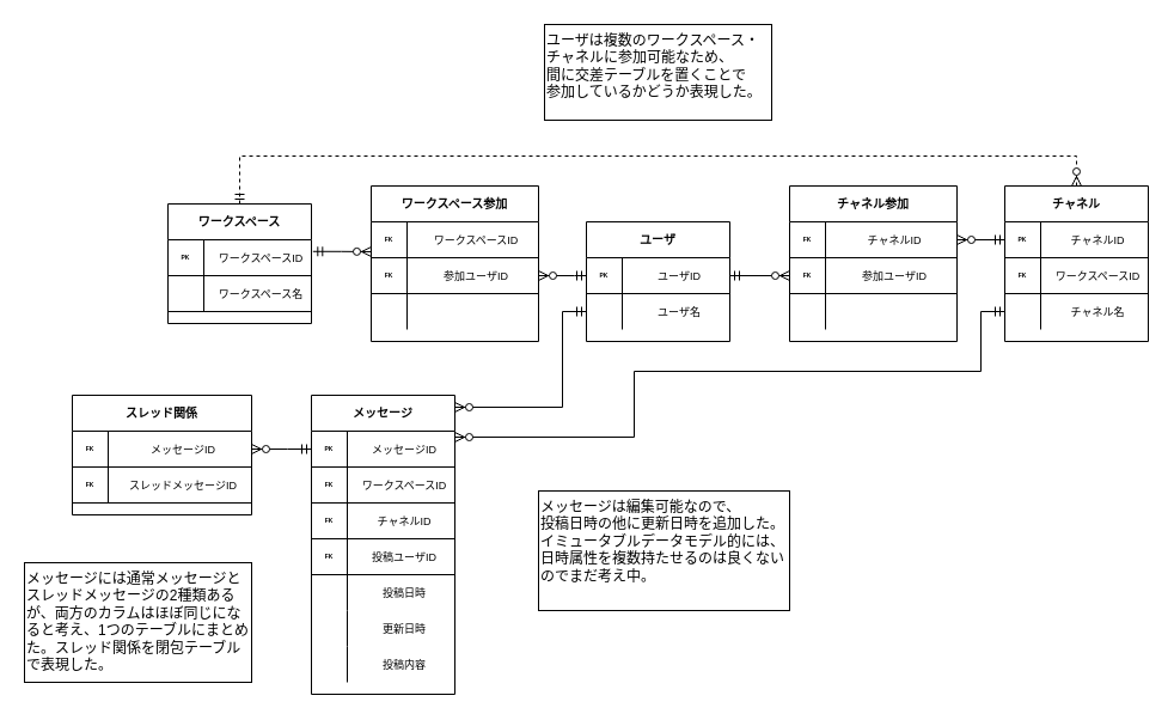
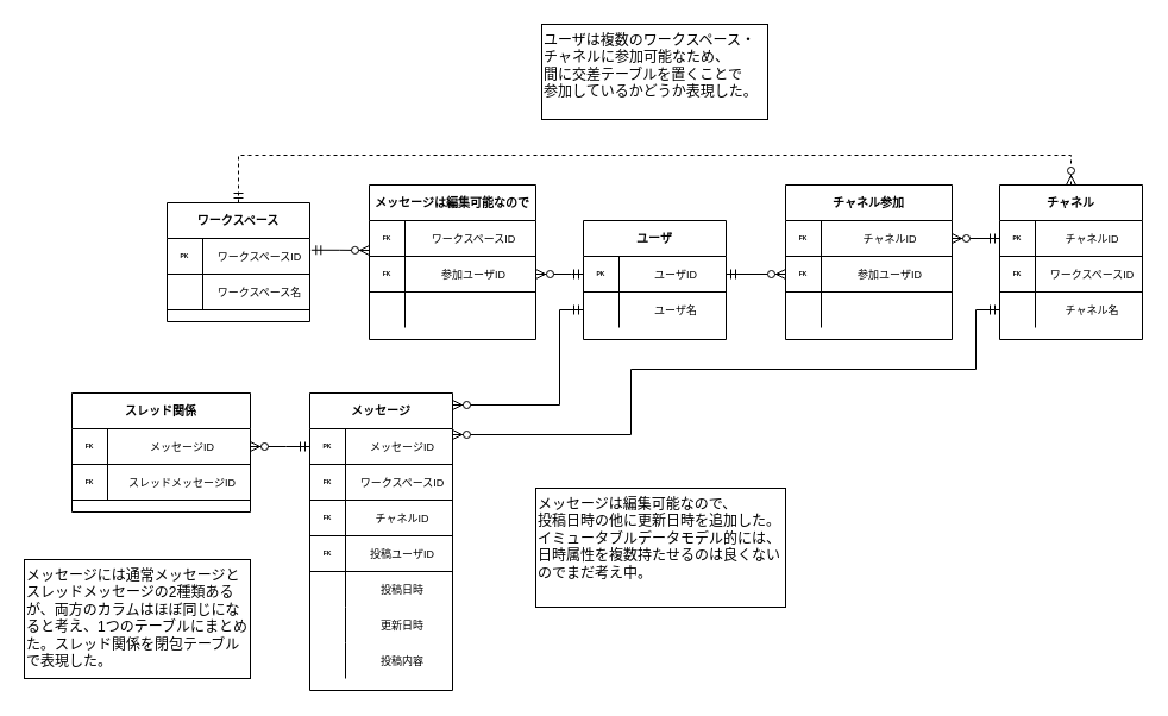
- <mxCell id="48" value="ワークスペース参加" style="shape=table;startSize=30;container=1;collapsible=1;childLayout=tableLayout;fixedRows=1;rowLines=0;fontStyle=1;align=center;resizeLast=1;rounded=0;shadow=0;fontSize=10;strokeWidth=1;fillColor=default;gradientColor=#ffffff;gradientDirection=east;sketch=0;swimlaneLine=1;strokeColor=default;swimlaneFillColor=default;spacingTop=0;" vertex="1" parent="1"><mxGeometry x="310" y="155" width="140" height="130" as="geometry"><mxRectangle x="30" y="130" width="50" height="30" as="alternateBounds" /></mxGeometry></mxCell>
+ <mxCell id="48" value="メッセージは編集可能なので" style="shape=table;startSize=30;container=1;collapsible=1;childLayout=tableLayout;fixedRows=1;rowLines=0;fontStyle=1;align=center;resizeLast=1;rounded=0;shadow=0;fontSize=10;strokeWidth=1;fillColor=default;gradientColor=#ffffff;gradientDirection=east;sketch=0;swimlaneLine=1;strokeColor=default;swimlaneFillColor=default;spacingTop=0;" vertex="1" parent="1"><mxGeometry x="310" y="155" width="140" height="130" as="geometry"><mxRectangle x="30" y="130" width="50" height="30" as="alternateBounds" /></mxGeometry></mxCell>
